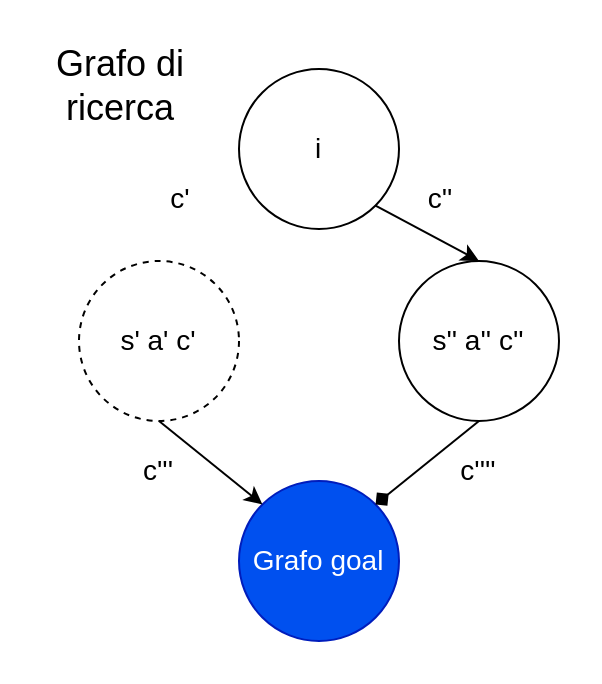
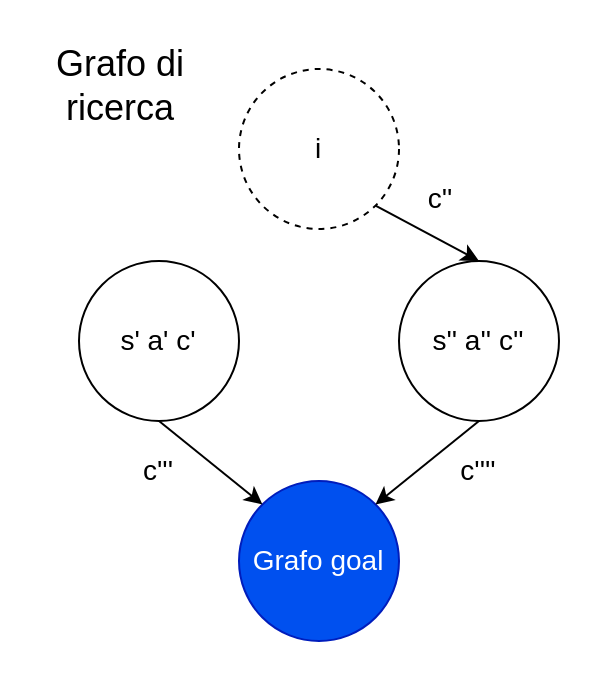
- <mxCell id="2" value="&lt;font style=&quot;font-size: 14px;&quot;&gt;i&lt;/font&gt;" style="ellipse;whiteSpace=wrap;html=1;aspect=fixed;" parent="1" vertex="1"><mxGeometry x="119" y="34" width="80" height="80" as="geometry" /></mxCell>
+ <mxCell id="2" value="&lt;font style=&quot;font-size: 14px;&quot;&gt;i&lt;/font&gt;" style="ellipse;whiteSpace=wrap;html=1;aspect=fixed;dashed=1;" parent="1" vertex="1"><mxGeometry x="119" y="34" width="80" height="80" as="geometry" /></mxCell>
- <mxCell id="9" value="c'" style="text;html=1;strokeColor=none;fillColor=none;align=center;verticalAlign=middle;whiteSpace=wrap;rounded=0;fontSize=14;" vertex="1" parent="1"><mxGeometry x="75" y="84" width="30" height="30" as="geometry" /></mxCell>
- <mxCell id="3" value="&lt;font style=&quot;font-size: 14px;&quot;&gt;s' a' c'&lt;/font&gt;" style="ellipse;whiteSpace=wrap;html=1;aspect=fixed;dashed=1;" vertex="1" parent="1"><mxGeometry x="39" y="130" width="80" height="80" as="geometry" /></mxCell>
+ <mxCell id="3" value="&lt;font style=&quot;font-size: 14px;&quot;&gt;s' a' c'&lt;/font&gt;" style="ellipse;whiteSpace=wrap;html=1;aspect=fixed;" vertex="1" parent="1"><mxGeometry x="39" y="130" width="80" height="80" as="geometry" /></mxCell>
- <mxCell id="8" value="" style="endArrow=diamond;html=1;rounded=0;exitX=0.5;exitY=1;exitDx=0;exitDy=0;entryX=1;entryY=0;entryDx=0;entryDy=0;" edge="1" parent="1" source="4" target="6"><mxGeometry width="50" height="50" relative="1" as="geometry"><mxPoint x="151" y="122" as="sourcePoint" /><mxPoint x="99" y="150" as="targetPoint" /></mxGeometry></mxCell>
+ <mxCell id="8" value="" style="endArrow=classic;html=1;rounded=0;exitX=0.5;exitY=1;exitDx=0;exitDy=0;entryX=1;entryY=0;entryDx=0;entryDy=0;" edge="1" parent="1" source="4" target="6"><mxGeometry width="50" height="50" relative="1" as="geometry"><mxPoint x="151" y="122" as="sourcePoint" /><mxPoint x="99" y="150" as="targetPoint" /></mxGeometry></mxCell>
